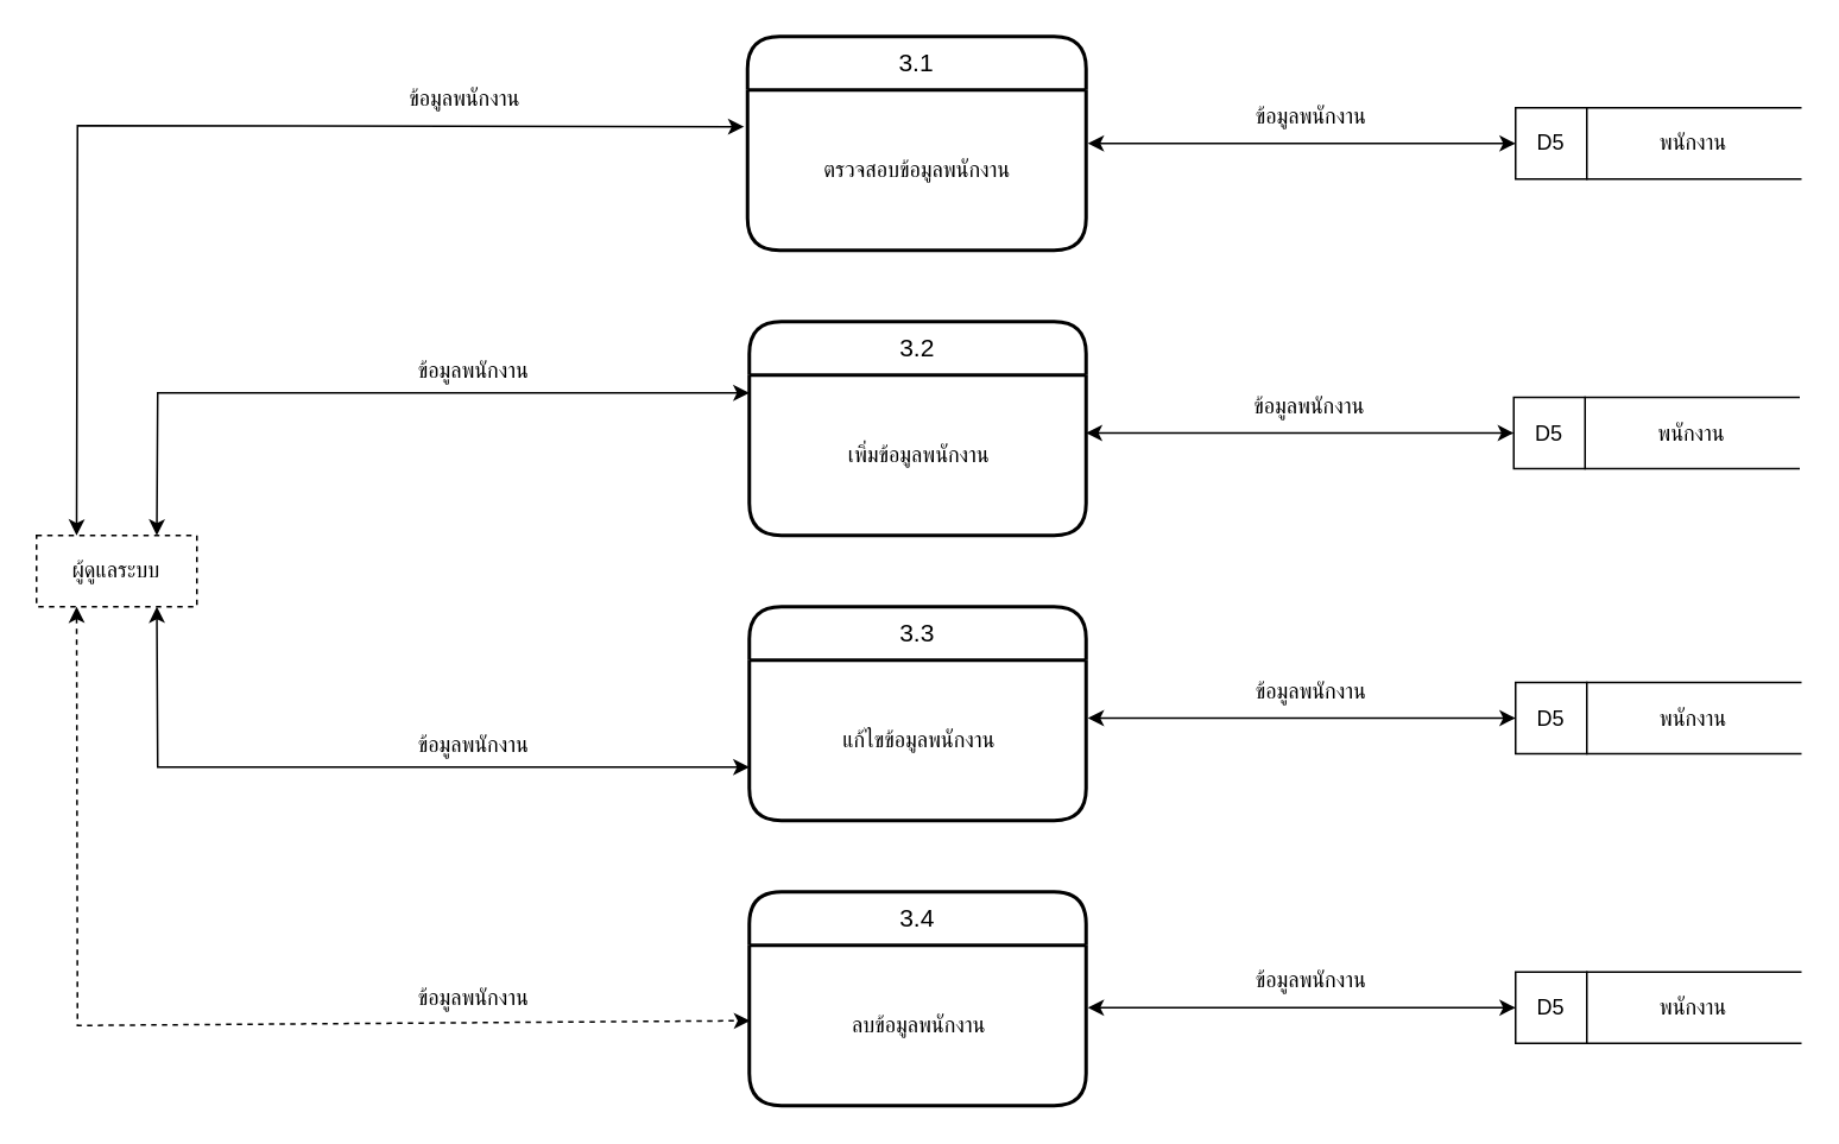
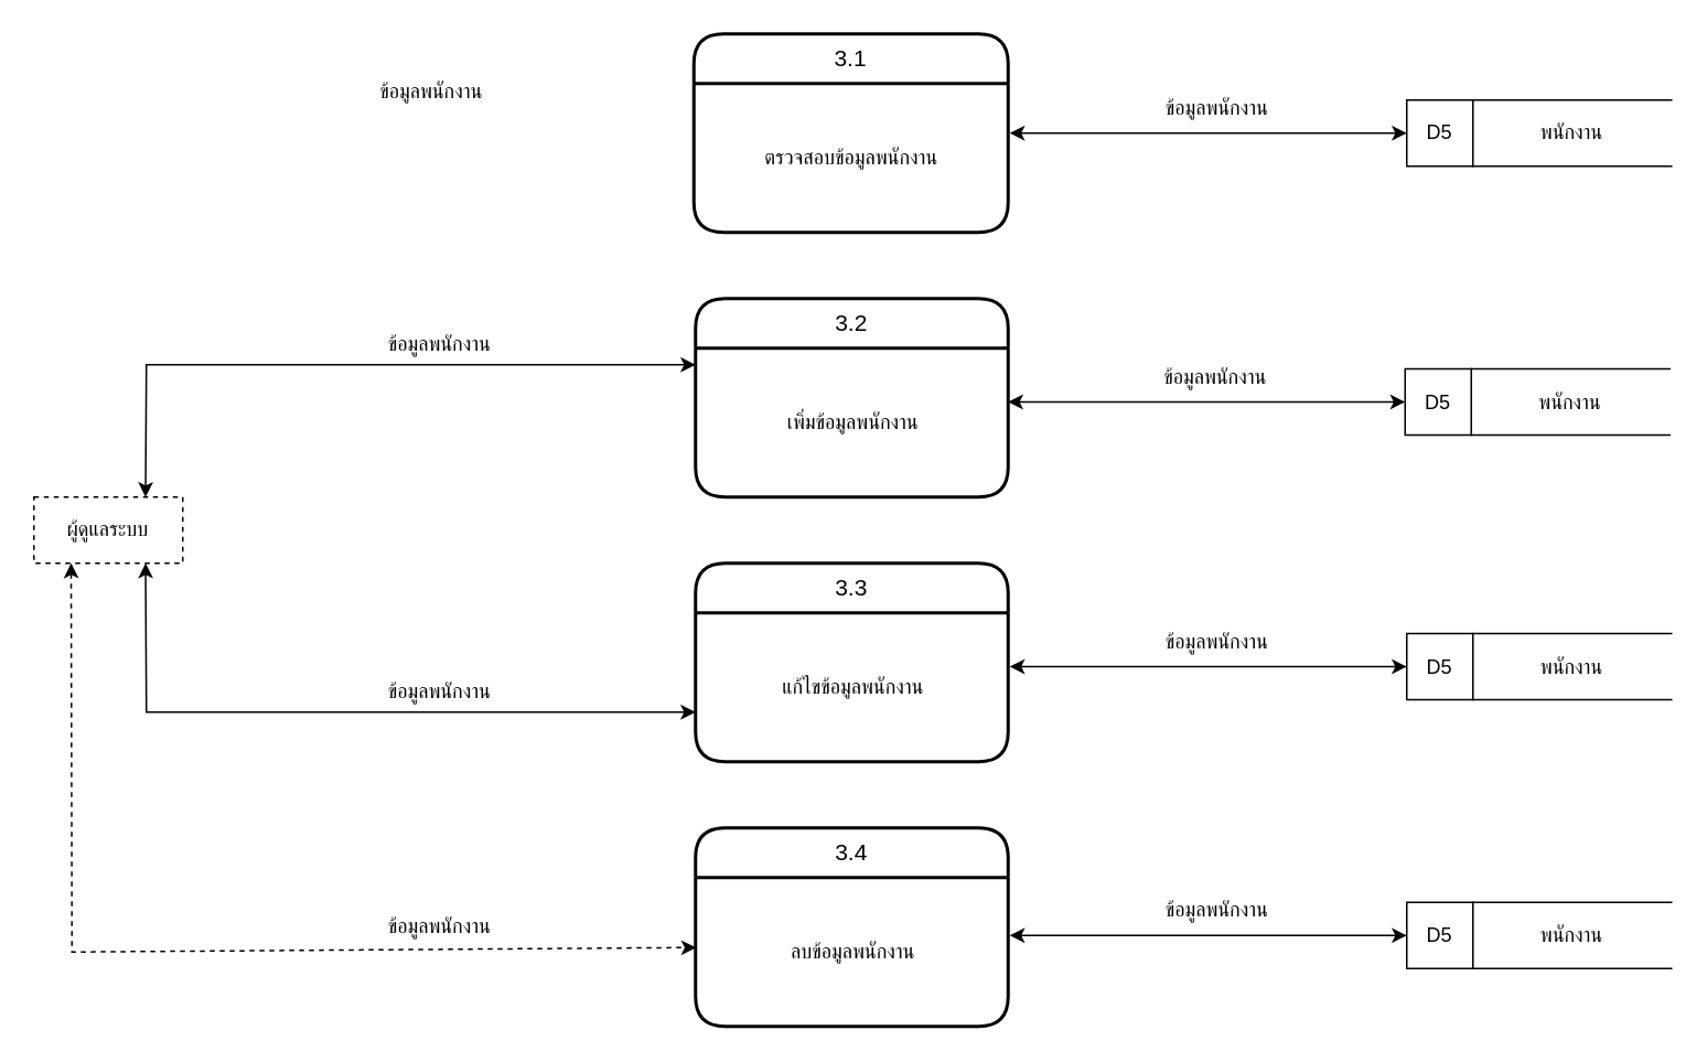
- <mxCell id="13" value="" style="endArrow=classic;startArrow=classic;html=1;rounded=0;exitX=0.25;exitY=0;exitDx=0;exitDy=0;entryX=-0.01;entryY=0.229;entryDx=0;entryDy=0;entryPerimeter=0;" edge="1" parent="1" source="2" target="4"><mxGeometry width="50" height="50" relative="1" as="geometry"><mxPoint x="460" y="290" as="sourcePoint" /><mxPoint x="390" y="100" as="targetPoint" /><Array as="points"><mxPoint x="43" y="70" /></Array></mxGeometry></mxCell>
